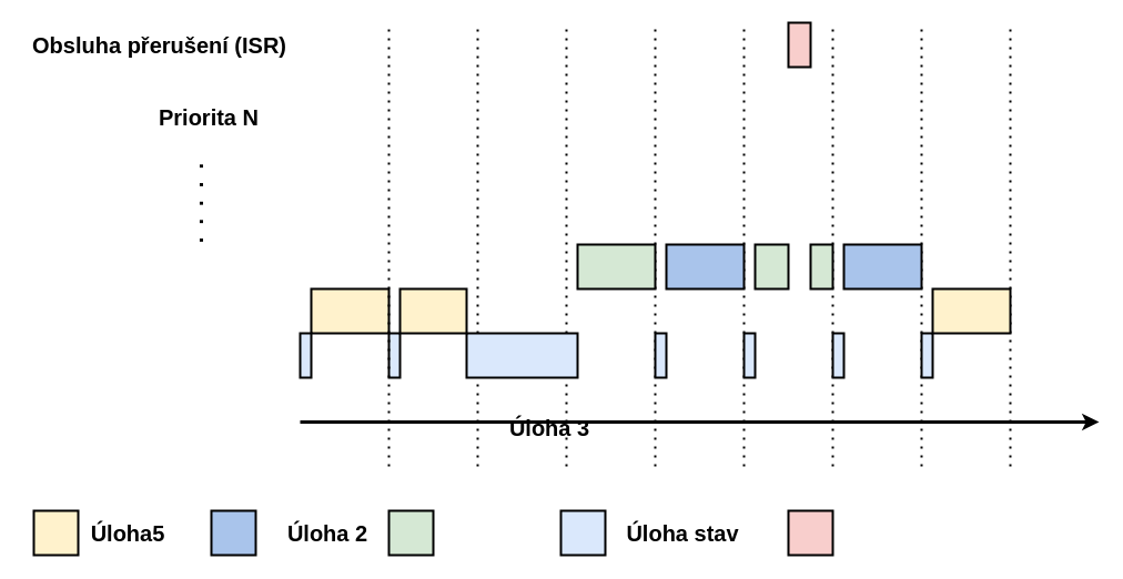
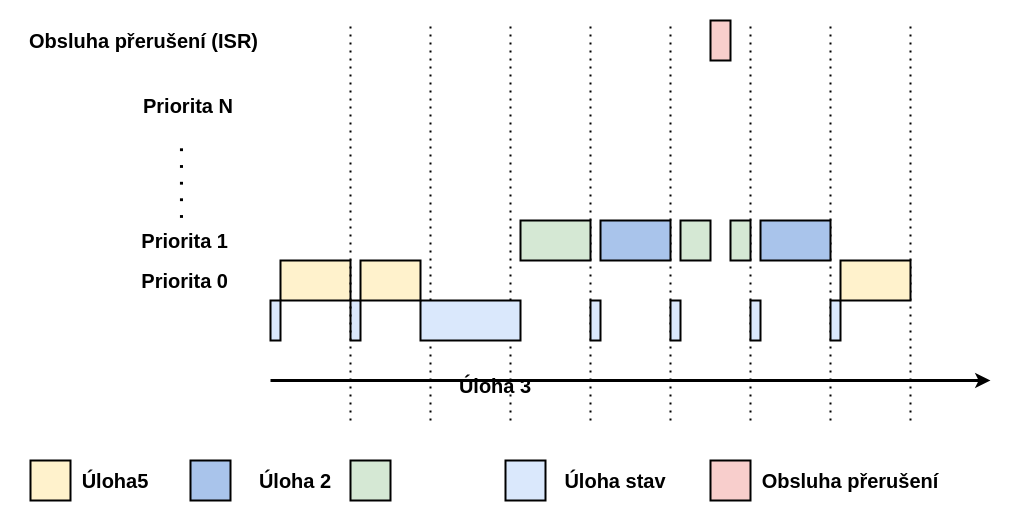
+ <mxCell id="28" value="&lt;font style=&quot;font-size: 20px;&quot;&gt;&lt;b&gt;Priorita 1&lt;/b&gt;&lt;/font&gt;" style="text;html=1;align=right;verticalAlign=middle;whiteSpace=wrap;rounded=0;" vertex="1" parent="1"><mxGeometry x="110" y="220" width="120" height="40" as="geometry" /></mxCell>
+ <mxCell id="27" value="&lt;font style=&quot;font-size: 20px;&quot;&gt;&lt;b&gt;Priorita 0&lt;/b&gt;&lt;/font&gt;" style="text;html=1;align=right;verticalAlign=middle;whiteSpace=wrap;rounded=0;" vertex="1" parent="1"><mxGeometry x="110" y="260" width="120" height="40" as="geometry" /></mxCell>
+ <mxCell id="41" value="&lt;font style=&quot;font-size: 20px;&quot;&gt;&lt;b&gt;Obsluha přerušení&lt;/b&gt;&lt;/font&gt;" style="text;html=1;align=center;verticalAlign=middle;whiteSpace=wrap;rounded=0;" vertex="1" parent="1"><mxGeometry x="750" y="460" width="200" height="40" as="geometry" /></mxCell>
